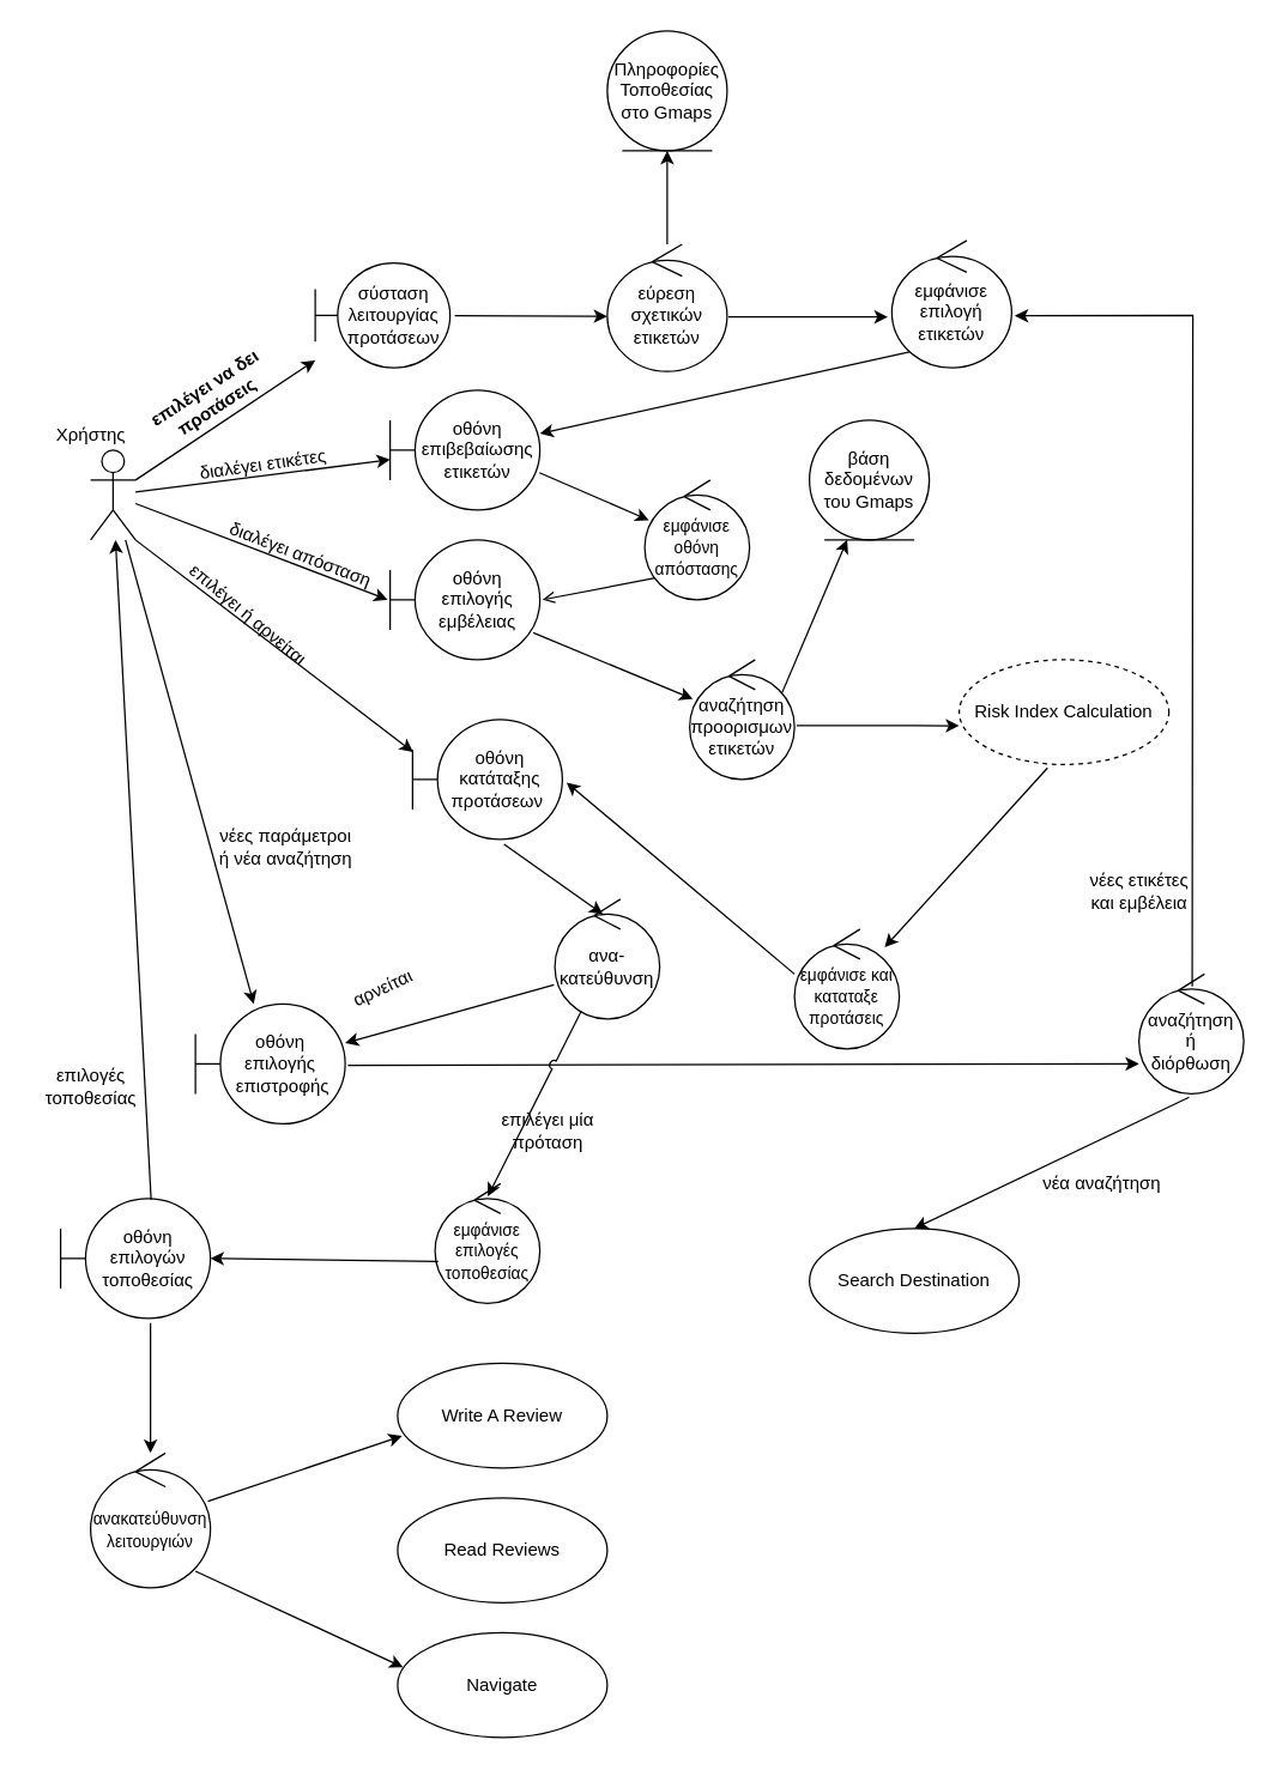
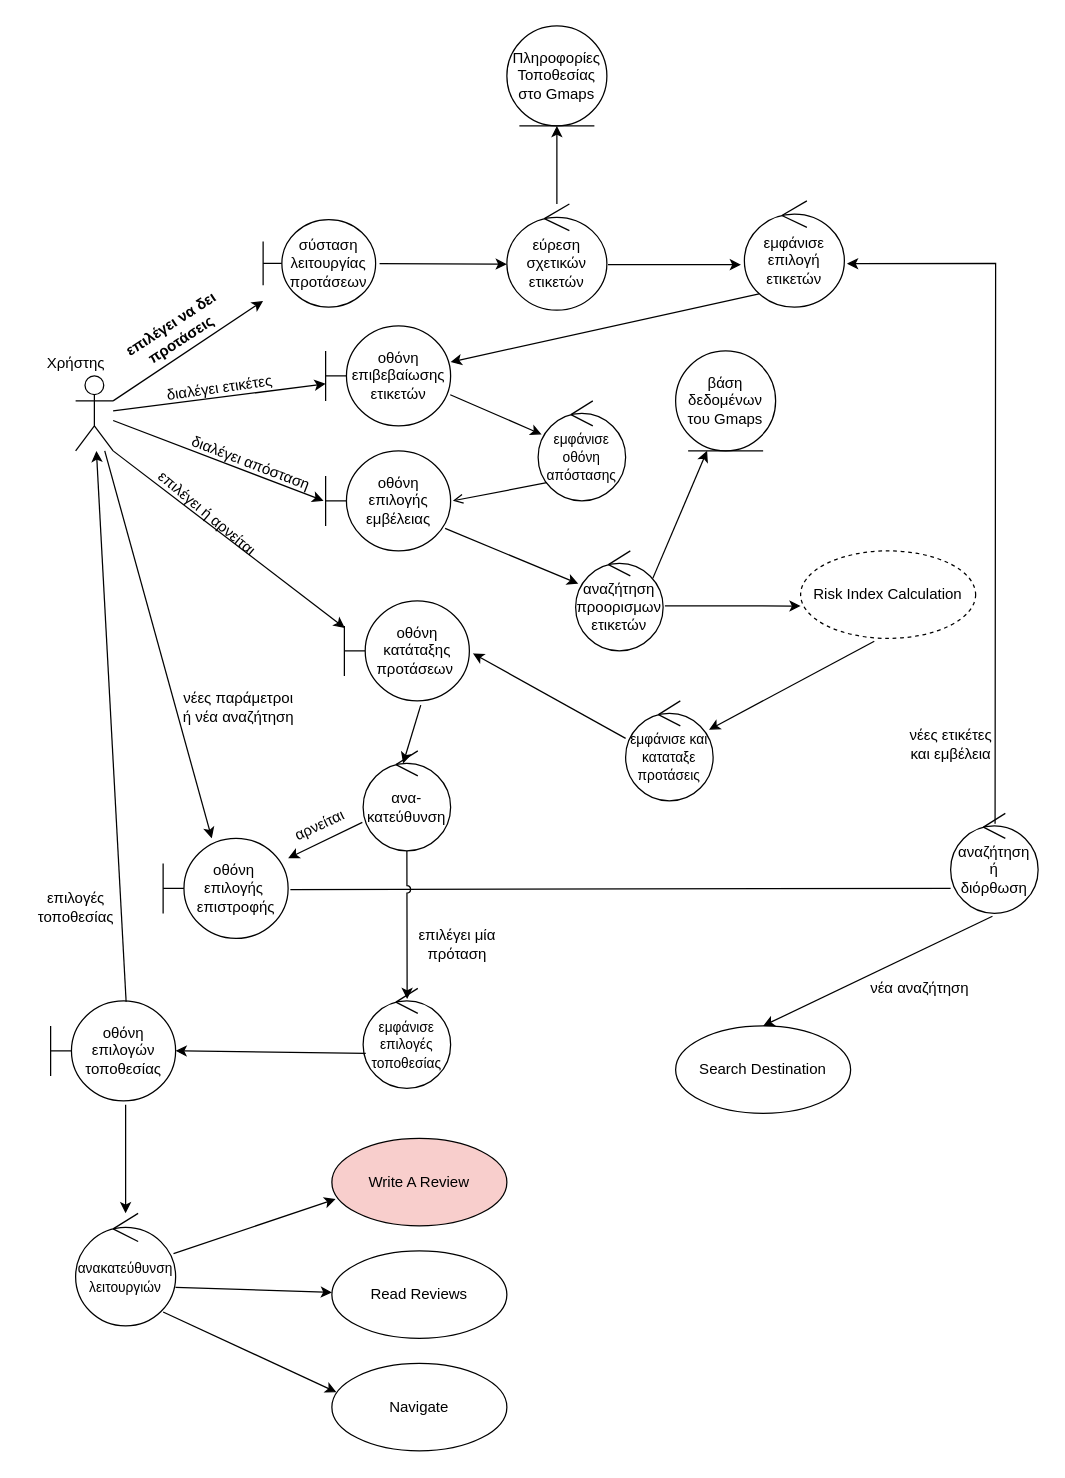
- <mxCell id="34" value="ανα-κατεύθυνση" style="ellipse;shape=umlControl;whiteSpace=wrap;html=1;" vertex="1" parent="1"><mxGeometry x="370" y="600" width="70" height="80" as="geometry" /></mxCell>
+ <mxCell id="34" value="ανα-κατεύθυνση" style="ellipse;shape=umlControl;whiteSpace=wrap;html=1;" vertex="1" parent="1"><mxGeometry x="290" y="600" width="70" height="80" as="geometry" /></mxCell>
- <mxCell id="29" value="&lt;font style=&quot;font-size: 11px&quot;&gt;εμφάνισε και καταταξε&lt;br&gt;προτάσεις&lt;/font&gt;" style="ellipse;shape=umlControl;whiteSpace=wrap;html=1;" vertex="1" parent="1"><mxGeometry x="530" y="620" width="70" height="80" as="geometry" /></mxCell>
+ <mxCell id="29" value="&lt;font style=&quot;font-size: 11px&quot;&gt;εμφάνισε και καταταξε&lt;br&gt;προτάσεις&lt;/font&gt;" style="ellipse;shape=umlControl;whiteSpace=wrap;html=1;" vertex="1" parent="1"><mxGeometry x="500" y="560" width="70" height="80" as="geometry" /></mxCell>
- <mxCell id="39" value="" style="endArrow=classic;html=1;exitX=1.018;exitY=0.512;exitDx=0;exitDy=0;exitPerimeter=0;entryX=0;entryY=0.75;entryDx=0;entryDy=0;entryPerimeter=0;" edge="1" parent="1" source="36" target="35"><mxGeometry width="50" height="50" relative="1" as="geometry"><mxPoint x="340" y="740" as="sourcePoint" /><mxPoint x="390" y="690" as="targetPoint" /></mxGeometry></mxCell>
+ <mxCell id="39" value="" style="endArrow=none;html=1;exitX=1.018;exitY=0.512;exitDx=0;exitDy=0;exitPerimeter=0;entryX=0;entryY=0.75;entryDx=0;entryDy=0;entryPerimeter=0;" edge="1" parent="1" source="36" target="35"><mxGeometry width="50" height="50" relative="1" as="geometry"><mxPoint x="340" y="740" as="sourcePoint" /><mxPoint x="390" y="690" as="targetPoint" /></mxGeometry></mxCell>
- <mxCell id="55" value="Write A Review" style="ellipse;whiteSpace=wrap;html=1;" vertex="1" parent="1"><mxGeometry x="265" y="910" width="140" height="70" as="geometry" /></mxCell>
+ <mxCell id="55" value="Write A Review" style="ellipse;whiteSpace=wrap;html=1;fillColor=#f8cecc;" vertex="1" parent="1"><mxGeometry x="265" y="910" width="140" height="70" as="geometry" /></mxCell>
+ <mxCell id="59" value="" style="endArrow=classic;html=1;exitX=0.999;exitY=0.657;exitDx=0;exitDy=0;exitPerimeter=0;" edge="1" parent="1" source="53" target="56"><mxGeometry width="50" height="50" relative="1" as="geometry"><mxPoint x="330" y="1020" as="sourcePoint" /><mxPoint x="380" y="970" as="targetPoint" /></mxGeometry></mxCell>
